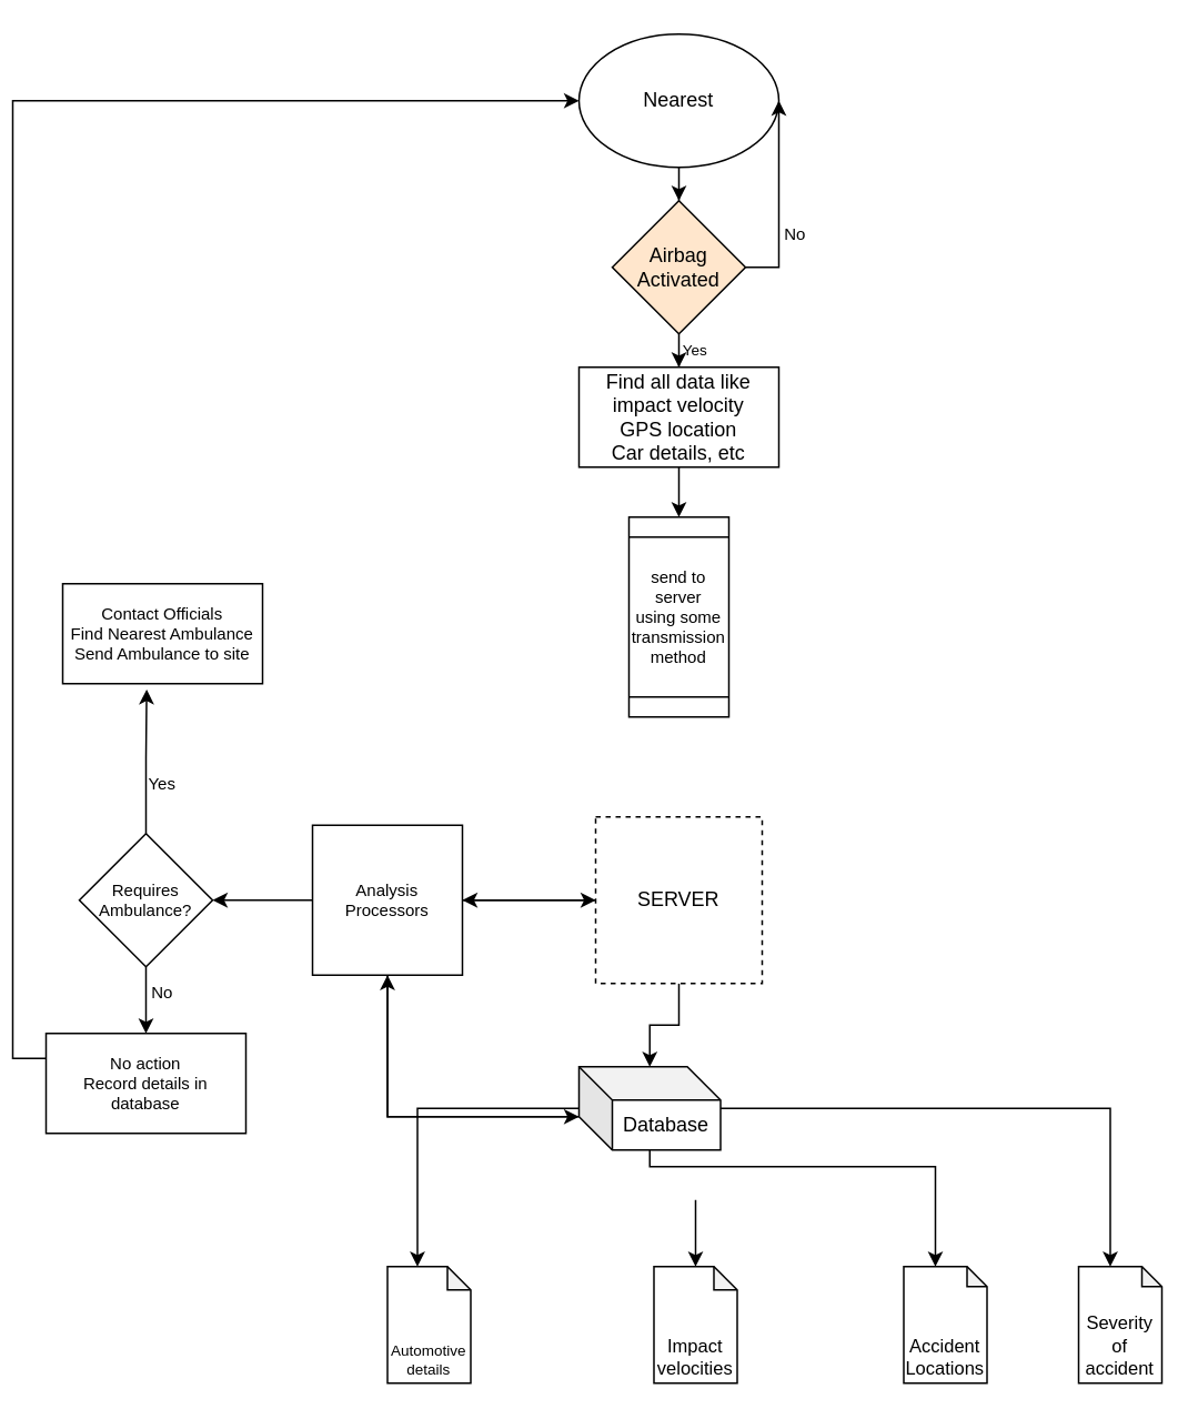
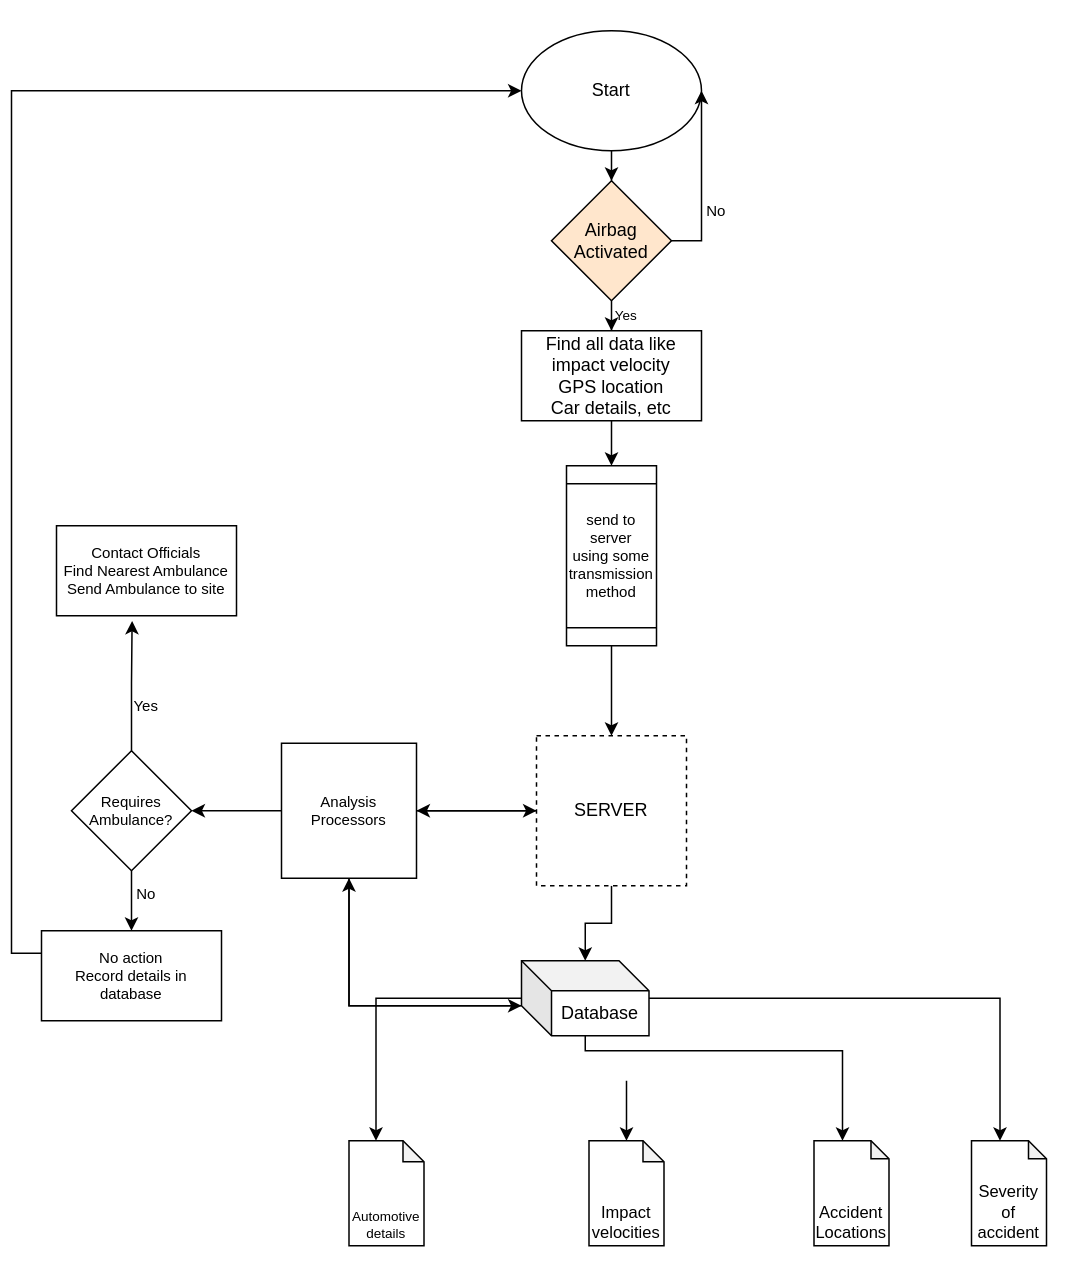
- <mxCell id="3" value="Nearest" style="ellipse;whiteSpace=wrap;html=1;" vertex="1" parent="1"><mxGeometry x="340" y="20" width="120" height="80" as="geometry" /></mxCell>
+ <mxCell id="3" value="Start" style="ellipse;whiteSpace=wrap;html=1;" vertex="1" parent="1"><mxGeometry x="340" y="20" width="120" height="80" as="geometry" /></mxCell>
+ <mxCell id="9" style="edgeStyle=orthogonalEdgeStyle;rounded=0;orthogonalLoop=1;jettySize=auto;html=1;entryX=0.5;entryY=0;entryDx=0;entryDy=0;" edge="1" parent="1" source="10" target="13"><mxGeometry relative="1" as="geometry" /></mxCell>
